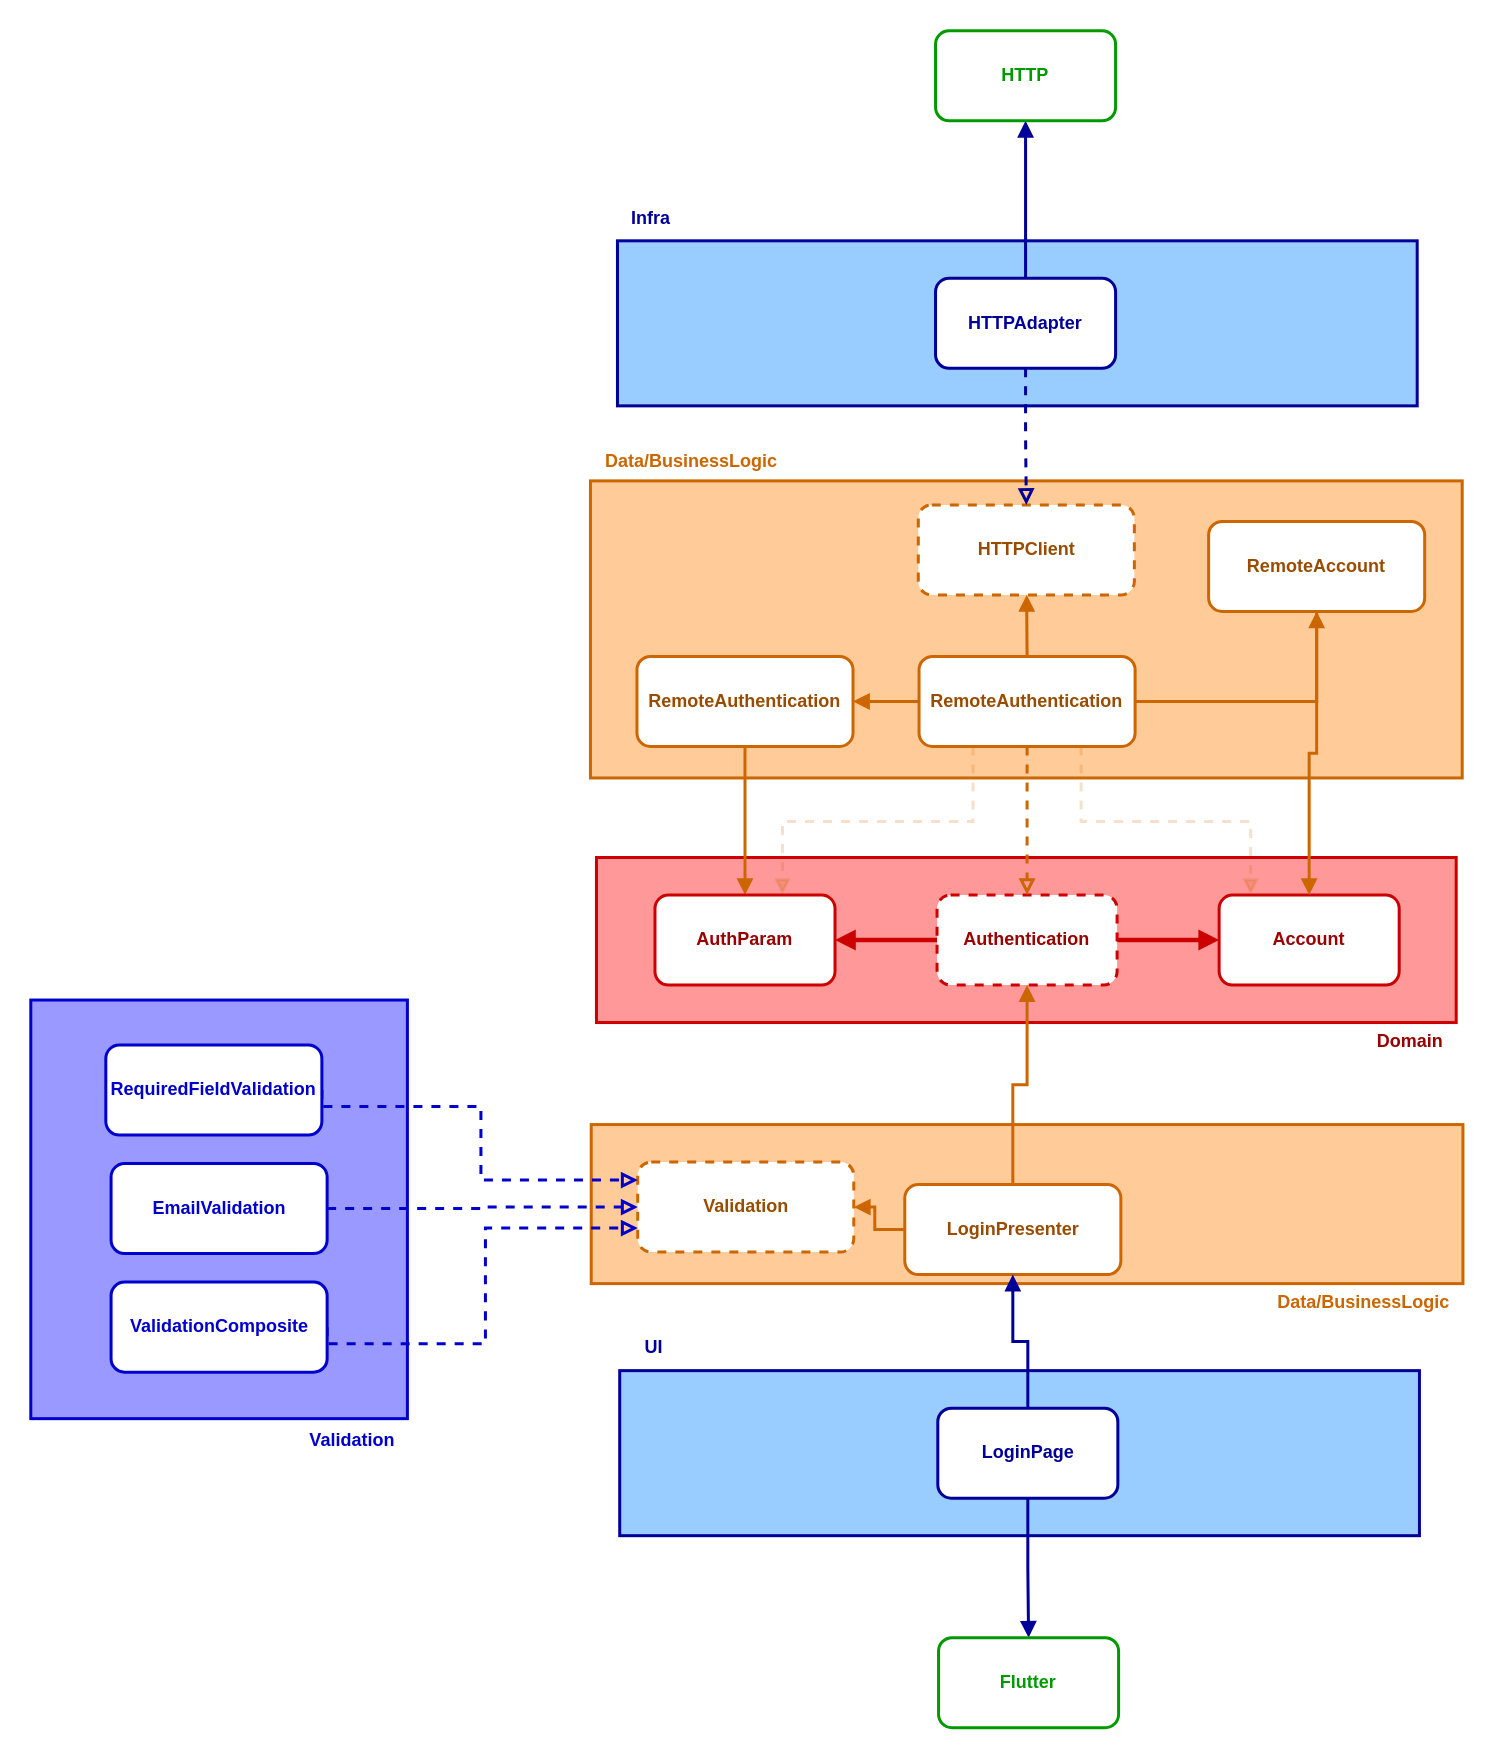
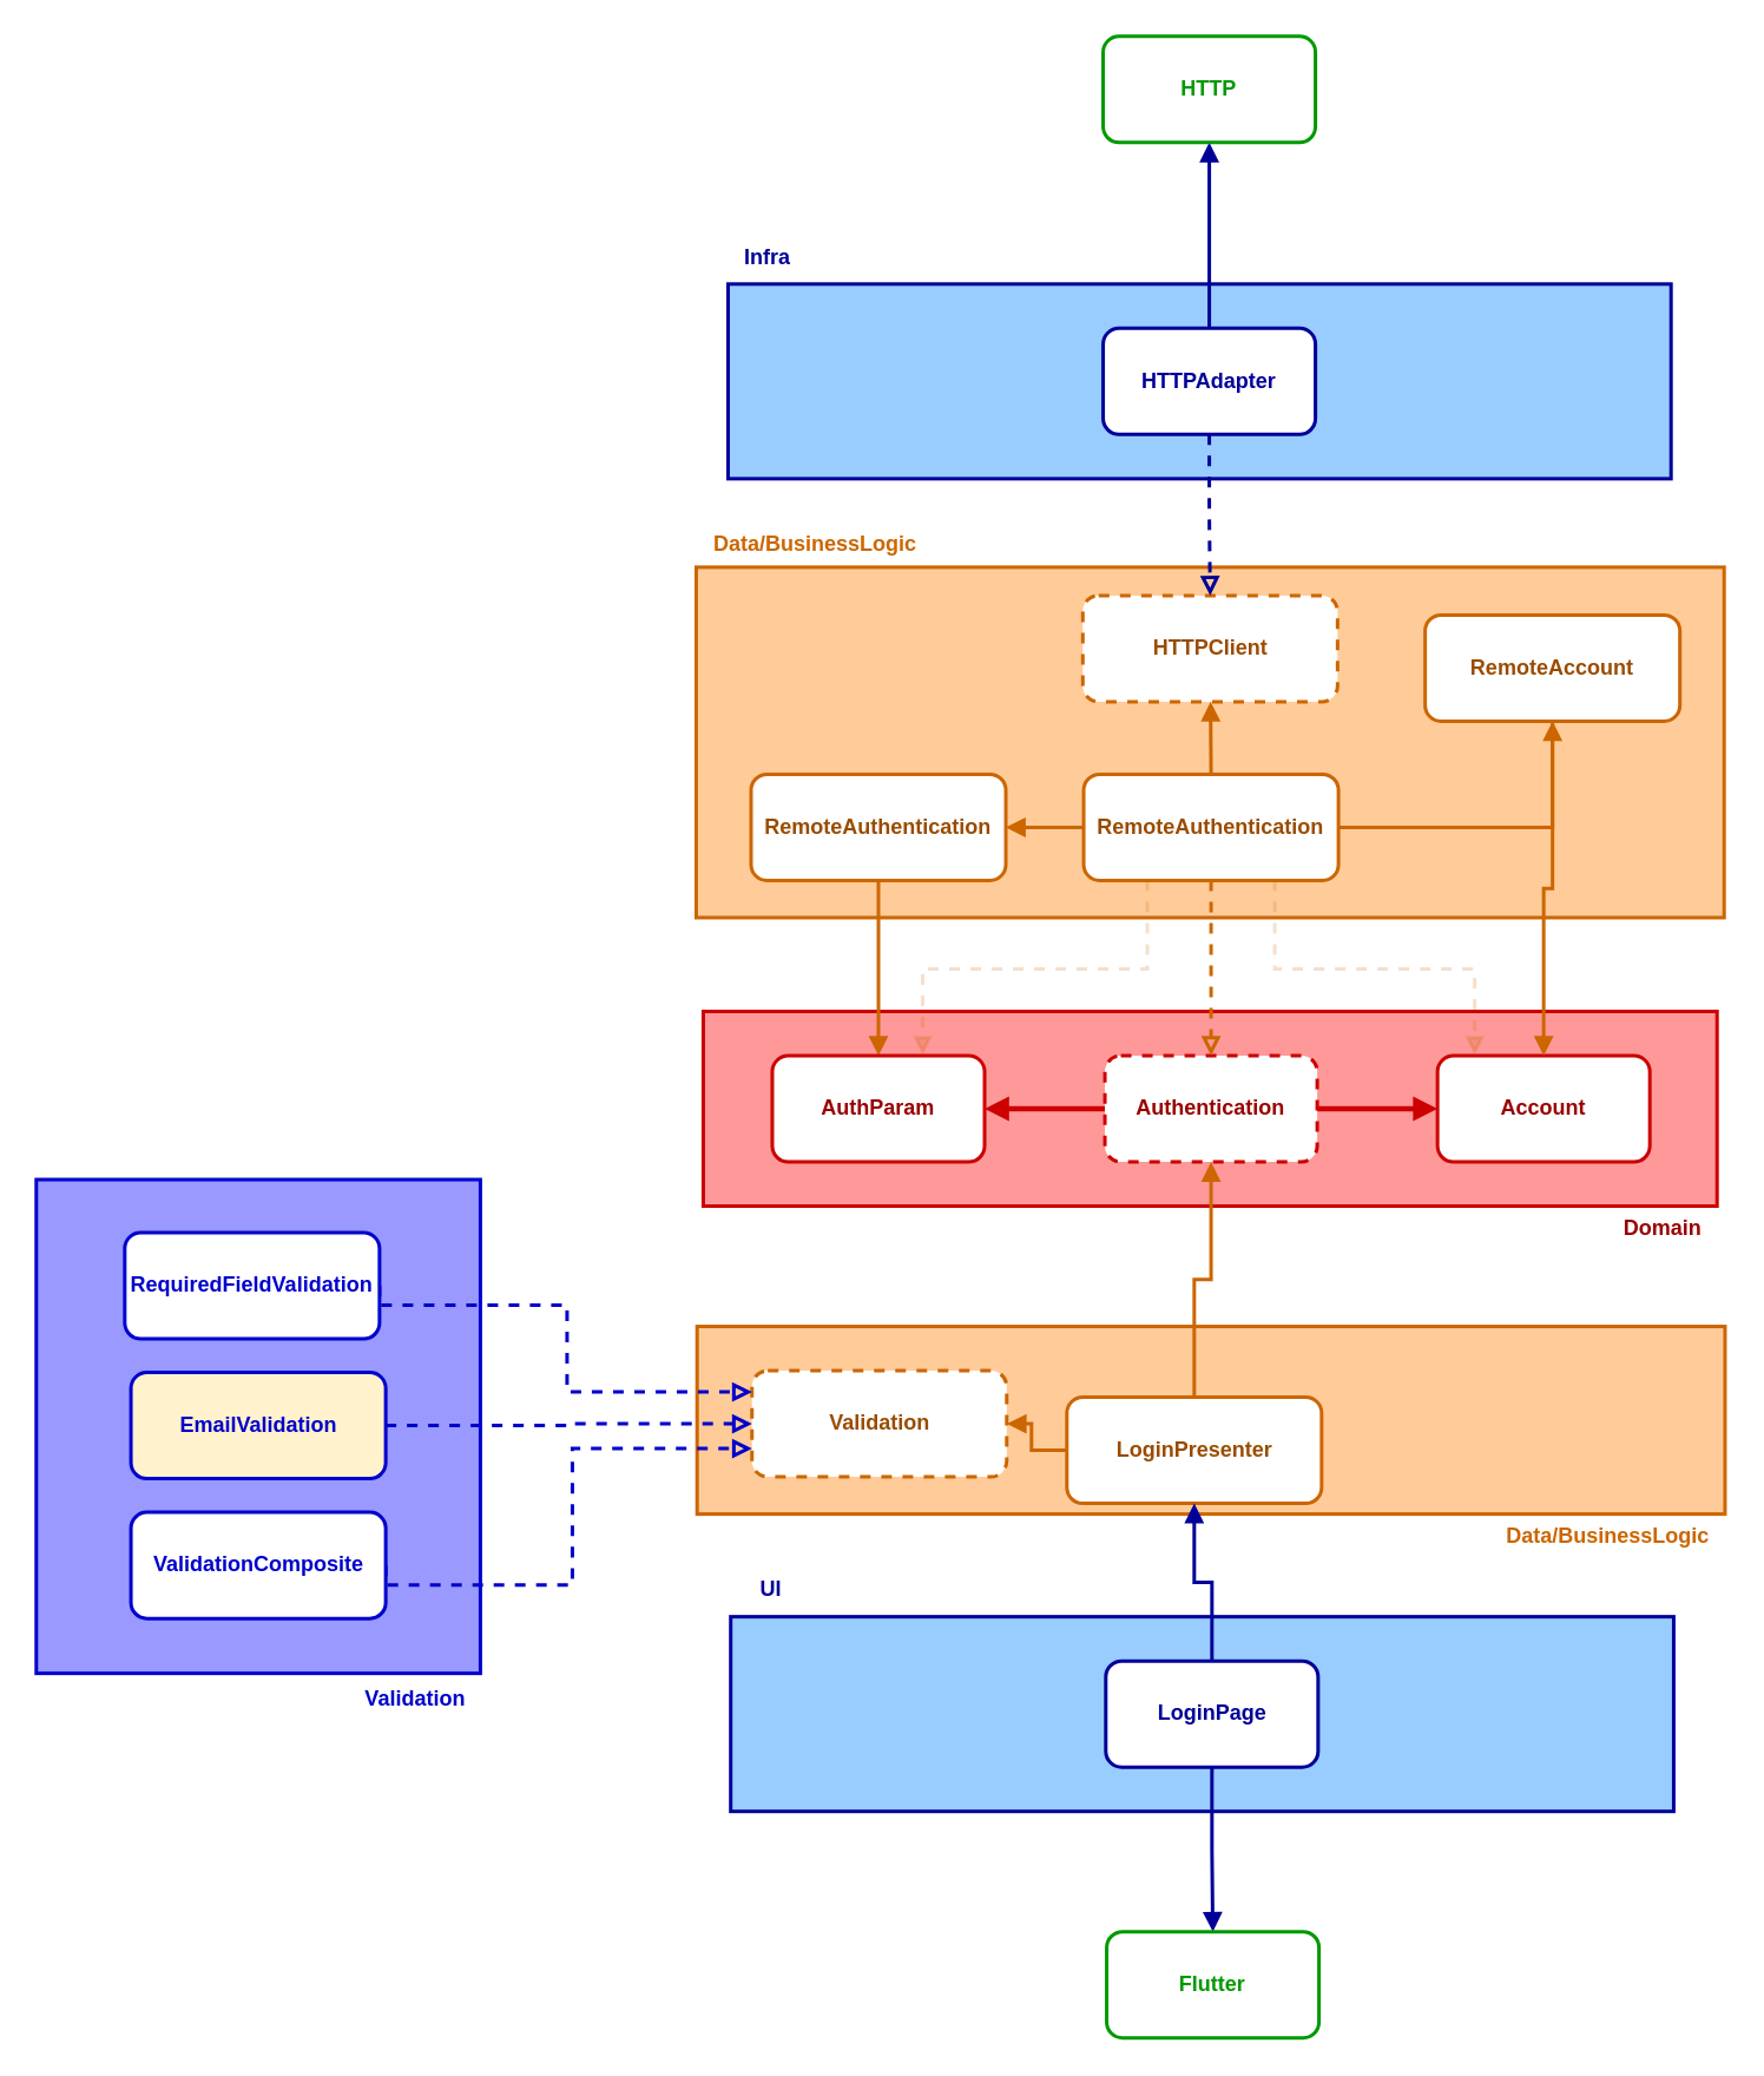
- <mxCell id="45" value="EmailValidation" style="whiteSpace=wrap;html=1;rounded=1;strokeColor=#0000CC;strokeWidth=2;fontStyle=1;fontColor=#0000CC;" vertex="1" parent="1"><mxGeometry x="73.5" y="775" width="144" height="60" as="geometry" /></mxCell>
+ <mxCell id="45" value="EmailValidation" style="whiteSpace=wrap;html=1;rounded=1;strokeColor=#0000CC;strokeWidth=2;fontStyle=1;fontColor=#0000CC;fillColor=#fff2cc;" vertex="1" parent="1"><mxGeometry x="73.5" y="775" width="144" height="60" as="geometry" /></mxCell>
